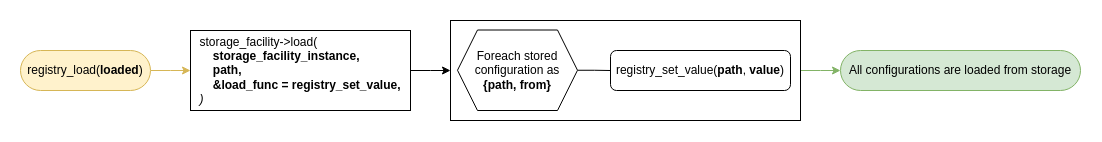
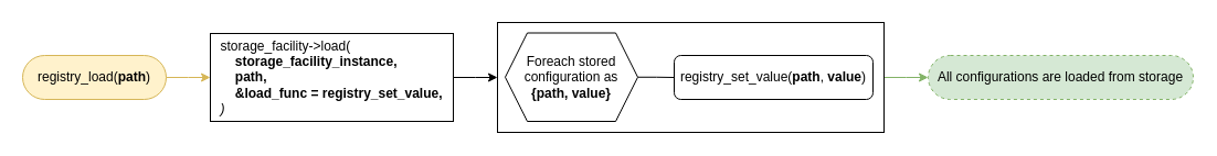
- <mxCell id="11" value="registry_load(&lt;span style=&quot;text-align: left; background-color: initial;&quot;&gt;&lt;b&gt;loaded&lt;/b&gt;&lt;/span&gt;&lt;span style=&quot;text-align: left; background-color: initial;&quot;&gt;)&lt;/span&gt;" style="rounded=1;whiteSpace=wrap;html=1;arcSize=50;fillColor=#fff2cc;strokeColor=#d6b656;" parent="1" vertex="1"><mxGeometry x="20" y="50" width="130" height="40" as="geometry" /></mxCell>
+ <mxCell id="11" value="registry_load(&lt;span style=&quot;text-align: left; background-color: initial;&quot;&gt;&lt;b&gt;path&lt;/b&gt;&lt;/span&gt;&lt;span style=&quot;text-align: left; background-color: initial;&quot;&gt;)&lt;/span&gt;" style="rounded=1;whiteSpace=wrap;html=1;arcSize=50;fillColor=#fff2cc;strokeColor=#d6b656;" parent="1" vertex="1"><mxGeometry x="20" y="50" width="130" height="40" as="geometry" /></mxCell>
- <mxCell id="8" value="Foreach stored configuration&amp;nbsp;as&lt;br&gt;&lt;b&gt;{path, from}&lt;/b&gt;" style="shape=hexagon;perimeter=hexagonPerimeter2;whiteSpace=wrap;html=1;fixedSize=1;" parent="1" vertex="1"><mxGeometry x="457" y="29.5" width="120" height="80.5" as="geometry" /></mxCell>
+ <mxCell id="8" value="Foreach stored configuration&amp;nbsp;as&lt;br&gt;&lt;b&gt;{path, value}&lt;/b&gt;" style="shape=hexagon;perimeter=hexagonPerimeter2;whiteSpace=wrap;html=1;fixedSize=1;" parent="1" vertex="1"><mxGeometry x="457" y="29.5" width="120" height="80.5" as="geometry" /></mxCell>
- <mxCell id="5" value="All configurations are loaded from storage" style="rounded=1;whiteSpace=wrap;html=1;arcSize=50;fillColor=#d5e8d4;strokeColor=#82b366;" parent="1" vertex="1"><mxGeometry x="840" y="50" width="240" height="40" as="geometry" /></mxCell>
+ <mxCell id="5" value="All configurations are loaded from storage" style="rounded=1;whiteSpace=wrap;html=1;arcSize=50;fillColor=#d5e8d4;strokeColor=#82b366;dashed=1;" parent="1" vertex="1"><mxGeometry x="840" y="50" width="240" height="40" as="geometry" /></mxCell>
